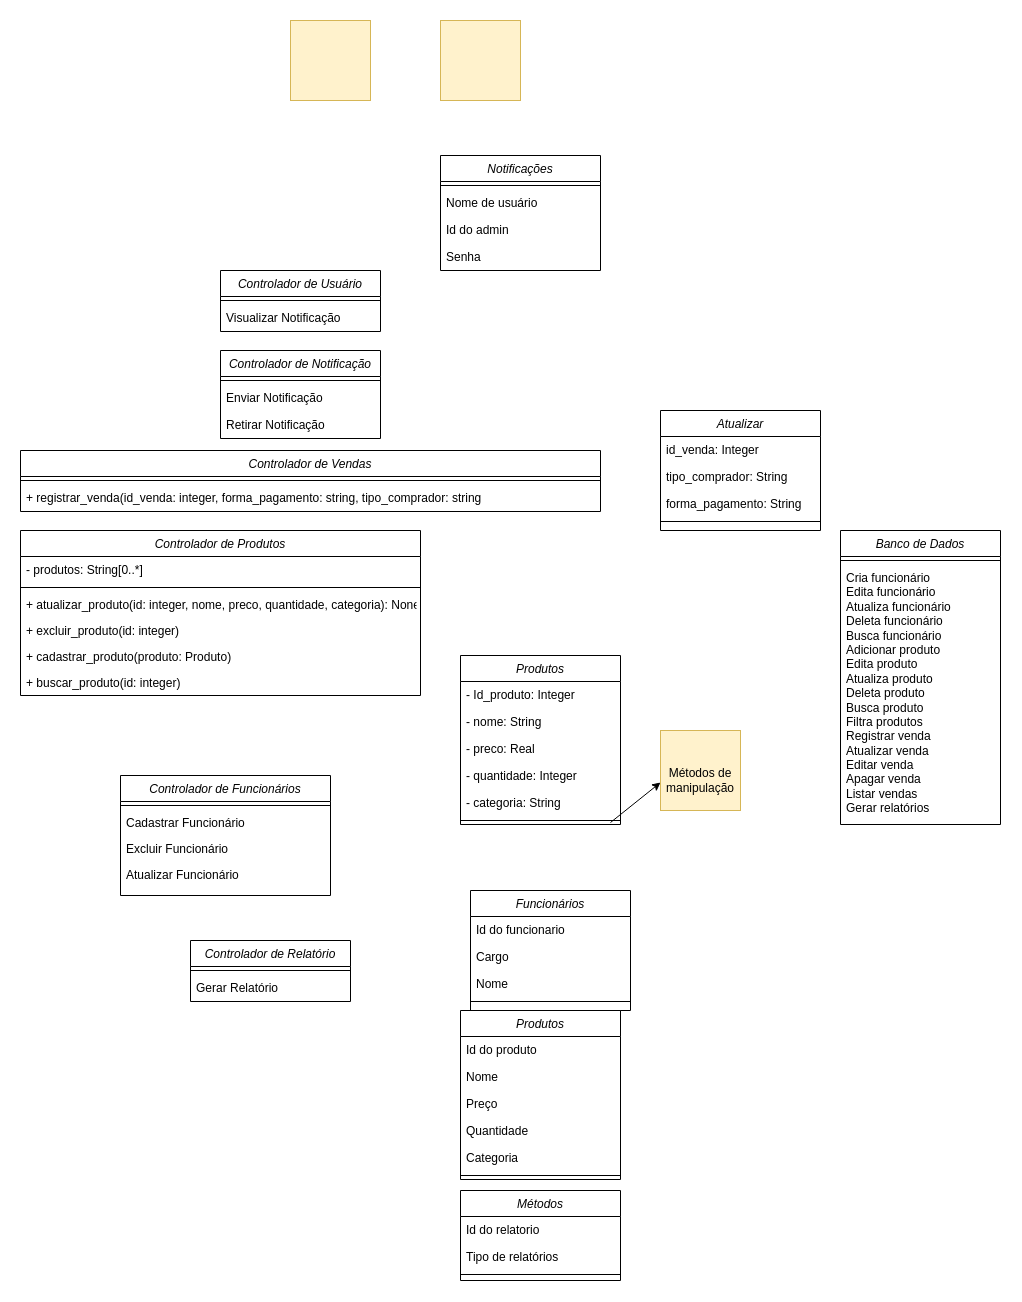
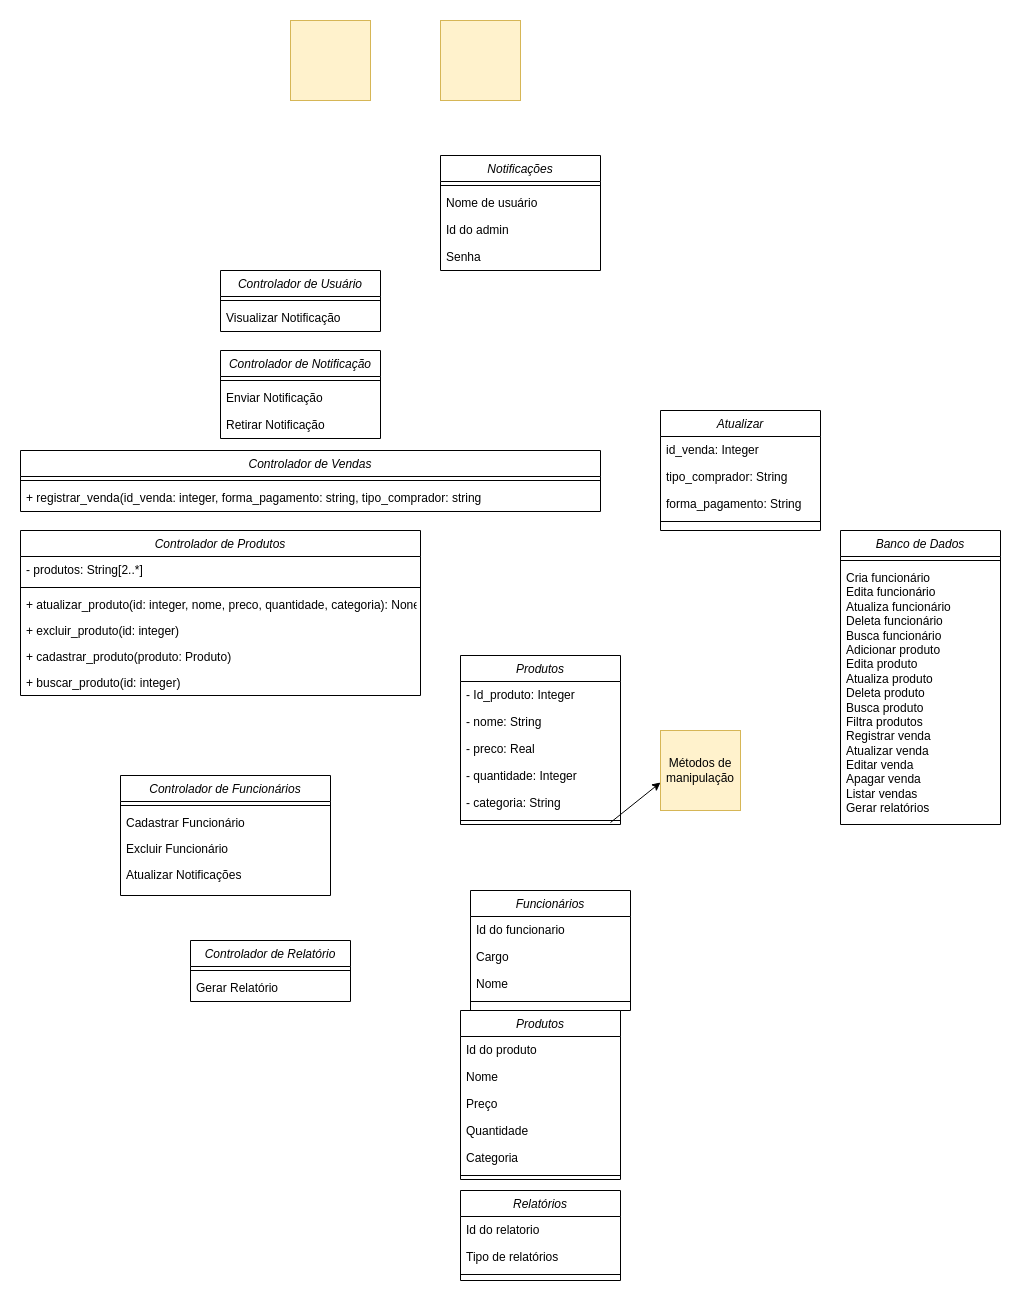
- <mxCell id="3" value="- produtos: String[0..*]" style="text;strokeColor=none;fillColor=none;align=left;verticalAlign=top;spacingLeft=4;spacingRight=4;overflow=hidden;rotatable=0;points=[[0,0.5],[1,0.5]];portConstraint=eastwest;" parent="2" vertex="1"><mxGeometry y="26" width="400" height="27" as="geometry" /></mxCell>
+ <mxCell id="3" value="- produtos: String[2..*]" style="text;strokeColor=none;fillColor=none;align=left;verticalAlign=top;spacingLeft=4;spacingRight=4;overflow=hidden;rotatable=0;points=[[0,0.5],[1,0.5]];portConstraint=eastwest;" parent="2" vertex="1"><mxGeometry y="26" width="400" height="27" as="geometry" /></mxCell>
- <mxCell id="66" value="Métodos de manipulação" style="text;html=1;align=center;verticalAlign=middle;whiteSpace=wrap;rounded=0;" parent="1" vertex="1"><mxGeometry x="670" y="765" width="60" height="30" as="geometry" /></mxCell>
+ <mxCell id="66" value="Métodos de manipulação" style="text;html=1;align=center;verticalAlign=middle;whiteSpace=wrap;rounded=0;" parent="1" vertex="1"><mxGeometry x="670" y="755" width="60" height="30" as="geometry" /></mxCell>
- <mxCell id="13" value="Atualizar Funcionário" style="text;align=left;verticalAlign=top;spacingLeft=4;spacingRight=4;overflow=hidden;rotatable=0;points=[[0,0.5],[1,0.5]];portConstraint=eastwest;rounded=0;shadow=0;html=0;" vertex="1" parent="9"><mxGeometry y="86" width="210" height="26" as="geometry" /></mxCell>
+ <mxCell id="13" value="Atualizar Notificações" style="text;align=left;verticalAlign=top;spacingLeft=4;spacingRight=4;overflow=hidden;rotatable=0;points=[[0,0.5],[1,0.5]];portConstraint=eastwest;rounded=0;shadow=0;html=0;" vertex="1" parent="9"><mxGeometry y="86" width="210" height="26" as="geometry" /></mxCell>
- <mxCell id="58" value="Métodos" style="swimlane;fontStyle=2;align=center;verticalAlign=top;childLayout=stackLayout;horizontal=1;startSize=26;horizontalStack=0;resizeParent=1;resizeLast=0;collapsible=1;marginBottom=0;rounded=0;shadow=0;strokeWidth=1;" parent="1" vertex="1"><mxGeometry x="460" y="1190" width="160" height="90" as="geometry"><mxRectangle x="230" y="140" width="160" height="26" as="alternateBounds" /></mxGeometry></mxCell>
+ <mxCell id="58" value="Relatórios" style="swimlane;fontStyle=2;align=center;verticalAlign=top;childLayout=stackLayout;horizontal=1;startSize=26;horizontalStack=0;resizeParent=1;resizeLast=0;collapsible=1;marginBottom=0;rounded=0;shadow=0;strokeWidth=1;" parent="1" vertex="1"><mxGeometry x="460" y="1190" width="160" height="90" as="geometry"><mxRectangle x="230" y="140" width="160" height="26" as="alternateBounds" /></mxGeometry></mxCell>
